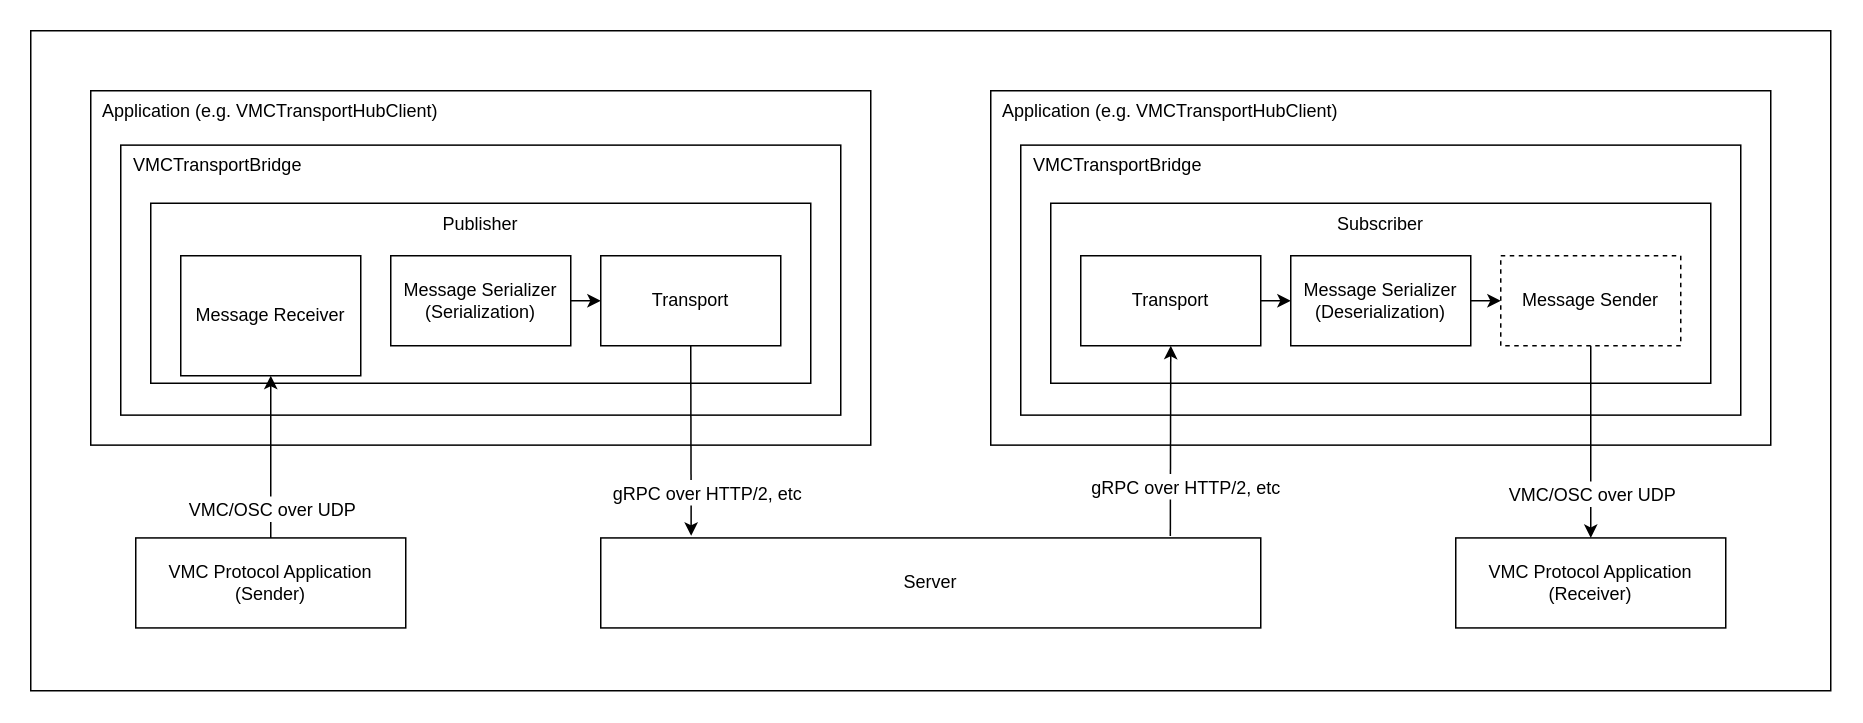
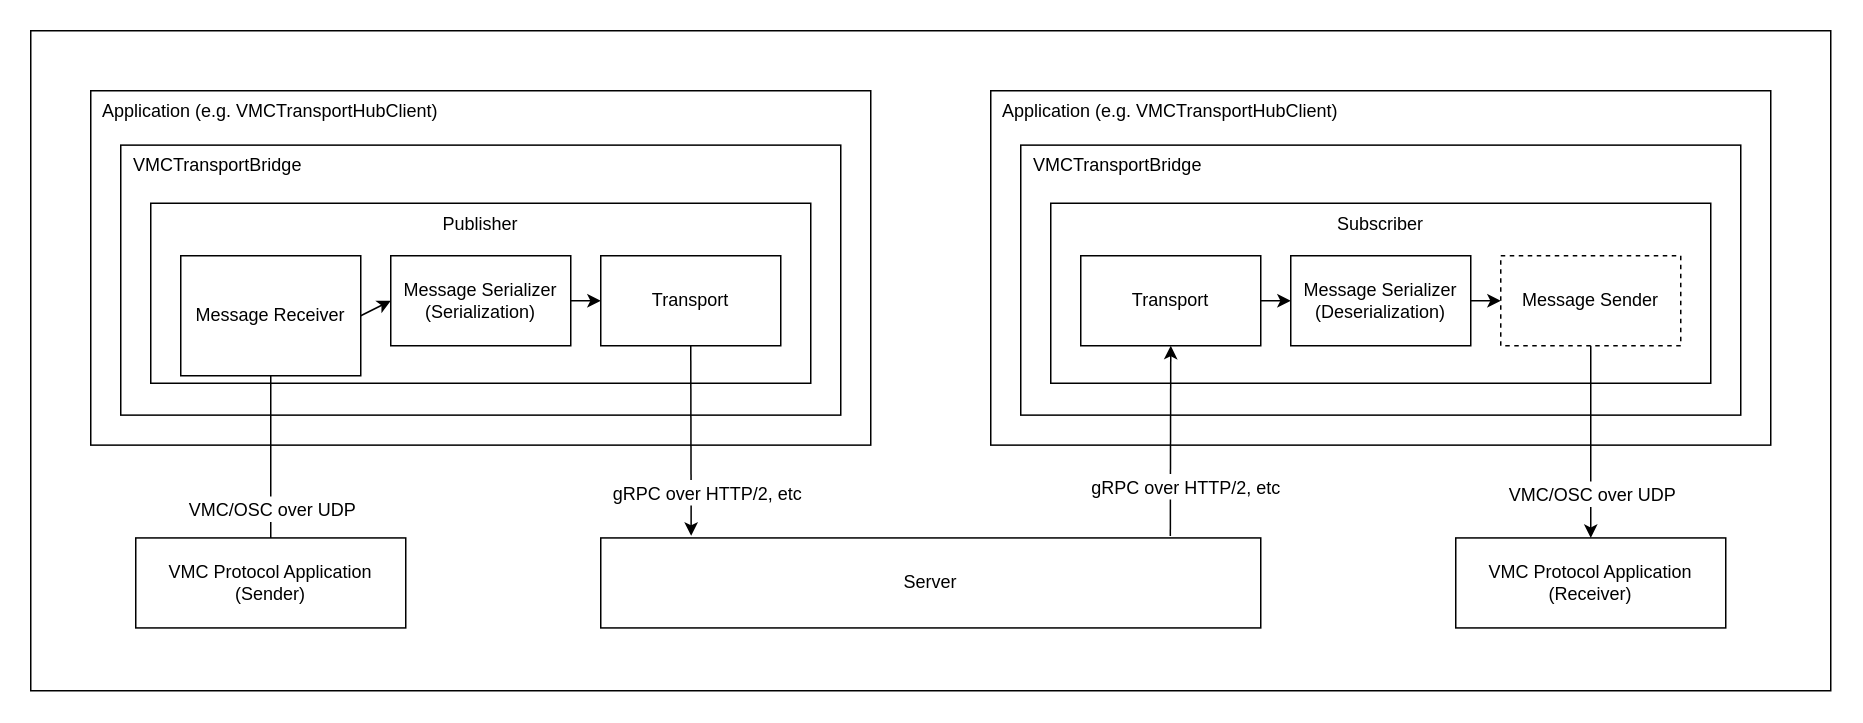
+ <mxCell id="10" style="edgeStyle=none;html=1;exitX=1;exitY=0.5;exitDx=0;exitDy=0;entryX=0;entryY=0.5;entryDx=0;entryDy=0;" parent="1" source="11" target="19" edge="1"><mxGeometry relative="1" as="geometry" /></mxCell>
- <mxCell id="26" value="" style="endArrow=classic;html=1;fontSize=14;entryX=0.5;entryY=1;entryDx=0;entryDy=0;exitX=0.5;exitY=0;exitDx=0;exitDy=0;" parent="1" source="9" target="11" edge="1"><mxGeometry relative="1" as="geometry"><mxPoint x="200" y="368.12" as="sourcePoint" /><mxPoint x="300" y="368.12" as="targetPoint" /></mxGeometry></mxCell>
+ <mxCell id="26" value="" style="endArrow=none;html=1;fontSize=14;entryX=0.5;entryY=1;entryDx=0;entryDy=0;exitX=0.5;exitY=0;exitDx=0;exitDy=0;" parent="1" source="9" target="11" edge="1"><mxGeometry relative="1" as="geometry"><mxPoint x="200" y="368.12" as="sourcePoint" /><mxPoint x="300" y="368.12" as="targetPoint" /></mxGeometry></mxCell>
